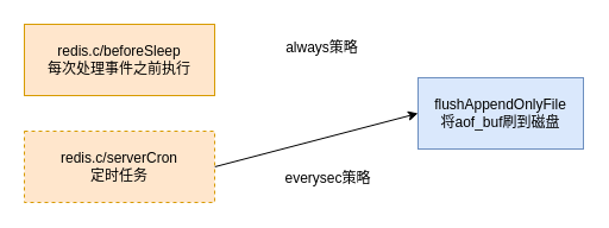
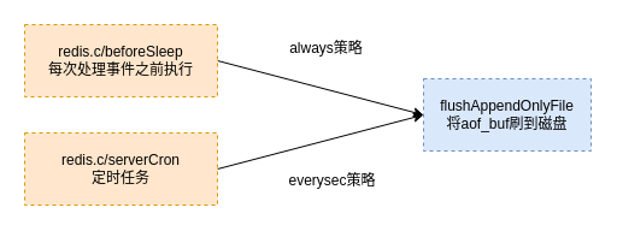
- <mxCell id="4" value="&lt;div&gt;redis.c/beforeSleep&lt;/div&gt;&lt;div&gt;每次处理事件之前执行&lt;/div&gt;" style="rounded=0;whiteSpace=wrap;html=1;fillColor=#ffe6cc;strokeColor=#d79b00;" vertex="1" parent="1"><mxGeometry x="20" y="20" width="160" height="60" as="geometry" /></mxCell>
+ <mxCell id="4" value="&lt;div&gt;redis.c/beforeSleep&lt;/div&gt;&lt;div&gt;每次处理事件之前执行&lt;/div&gt;" style="rounded=0;whiteSpace=wrap;html=1;fillColor=#ffe6cc;strokeColor=#d79b00;dashed=1;" vertex="1" parent="1"><mxGeometry x="20" y="20" width="160" height="60" as="geometry" /></mxCell>
+ <mxCell id="3" style="rounded=0;orthogonalLoop=1;jettySize=auto;html=1;exitX=1;exitY=0.5;exitDx=0;exitDy=0;entryX=0;entryY=0.5;entryDx=0;entryDy=0;" edge="1" parent="1" source="4" target="2"><mxGeometry relative="1" as="geometry" /></mxCell>
- <mxCell id="2" value="flushAppendOnlyFile&lt;br&gt;将aof_buf刷到磁盘" style="rounded=0;whiteSpace=wrap;html=1;fillColor=#dae8fc;strokeColor=#6c8ebf;" vertex="1" parent="1"><mxGeometry x="351" y="65" width="139" height="60" as="geometry" /></mxCell>
+ <mxCell id="2" value="flushAppendOnlyFile&lt;br&gt;将aof_buf刷到磁盘" style="rounded=0;whiteSpace=wrap;html=1;fillColor=#dae8fc;strokeColor=#6c8ebf;dashed=1;" vertex="1" parent="1"><mxGeometry x="351" y="65" width="139" height="60" as="geometry" /></mxCell>
